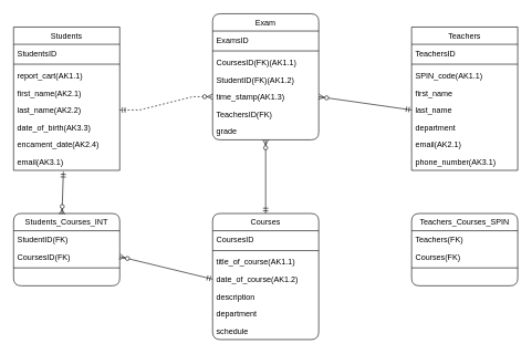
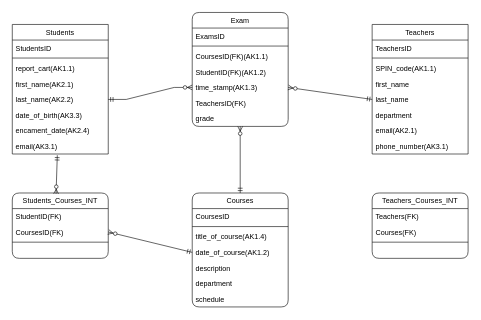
- <mxCell id="44" value="" style="edgeStyle=entityRelationEdgeStyle;fontSize=12;html=1;endArrow=ERzeroToMany;startArrow=ERmandOne;rounded=0;exitX=1;exitY=0.5;exitDx=0;exitDy=0;entryX=0;entryY=0.5;entryDx=0;entryDy=0;dashed=1;" parent="1" source="7" target="33" edge="1"><mxGeometry width="100" height="100" relative="1" as="geometry"><mxPoint x="210" y="280" as="sourcePoint" /><mxPoint x="310" y="180" as="targetPoint" /></mxGeometry></mxCell>
+ <mxCell id="44" value="" style="edgeStyle=entityRelationEdgeStyle;fontSize=12;html=1;endArrow=ERzeroToMany;startArrow=ERmandOne;rounded=0;exitX=1;exitY=0.5;exitDx=0;exitDy=0;entryX=0;entryY=0.5;entryDx=0;entryDy=0;" parent="1" source="7" target="33" edge="1"><mxGeometry width="100" height="100" relative="1" as="geometry"><mxPoint x="210" y="280" as="sourcePoint" /><mxPoint x="310" y="180" as="targetPoint" /></mxGeometry></mxCell>
- <mxCell id="24" value="Teachers_Courses_SPIN" style="swimlane;fontStyle=0;align=center;verticalAlign=top;childLayout=stackLayout;horizontal=1;startSize=26;horizontalStack=0;resizeParent=1;resizeLast=0;collapsible=1;marginBottom=0;rounded=1;shadow=0;strokeWidth=1;" parent="1" vertex="1"><mxGeometry x="620" y="321" width="160" height="109" as="geometry"><mxRectangle x="550" y="140" width="160" height="26" as="alternateBounds" /></mxGeometry></mxCell>
+ <mxCell id="24" value="Teachers_Courses_INT" style="swimlane;fontStyle=0;align=center;verticalAlign=top;childLayout=stackLayout;horizontal=1;startSize=26;horizontalStack=0;resizeParent=1;resizeLast=0;collapsible=1;marginBottom=0;rounded=1;shadow=0;strokeWidth=1;" parent="1" vertex="1"><mxGeometry x="620" y="321" width="160" height="109" as="geometry"><mxRectangle x="550" y="140" width="160" height="26" as="alternateBounds" /></mxGeometry></mxCell>
- <mxCell id="39" value="title_of_course(AK1.1)" style="text;align=left;verticalAlign=top;spacingLeft=4;spacingRight=4;overflow=hidden;rotatable=0;points=[[0,0.5],[1,0.5]];portConstraint=eastwest;" parent="36" vertex="1"><mxGeometry y="60" width="160" height="26" as="geometry" /></mxCell>
+ <mxCell id="39" value="title_of_course(AK1.4)" style="text;align=left;verticalAlign=top;spacingLeft=4;spacingRight=4;overflow=hidden;rotatable=0;points=[[0,0.5],[1,0.5]];portConstraint=eastwest;" parent="36" vertex="1"><mxGeometry y="60" width="160" height="26" as="geometry" /></mxCell>
